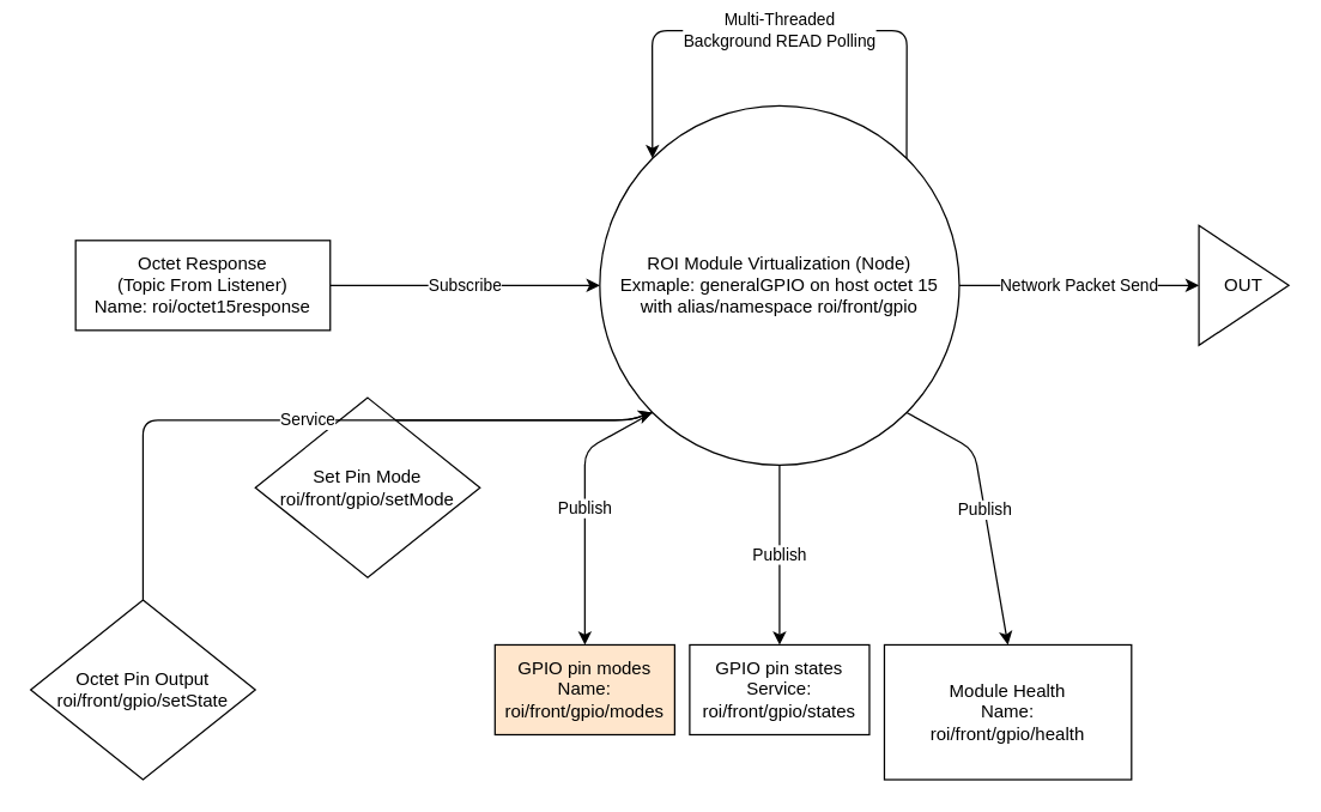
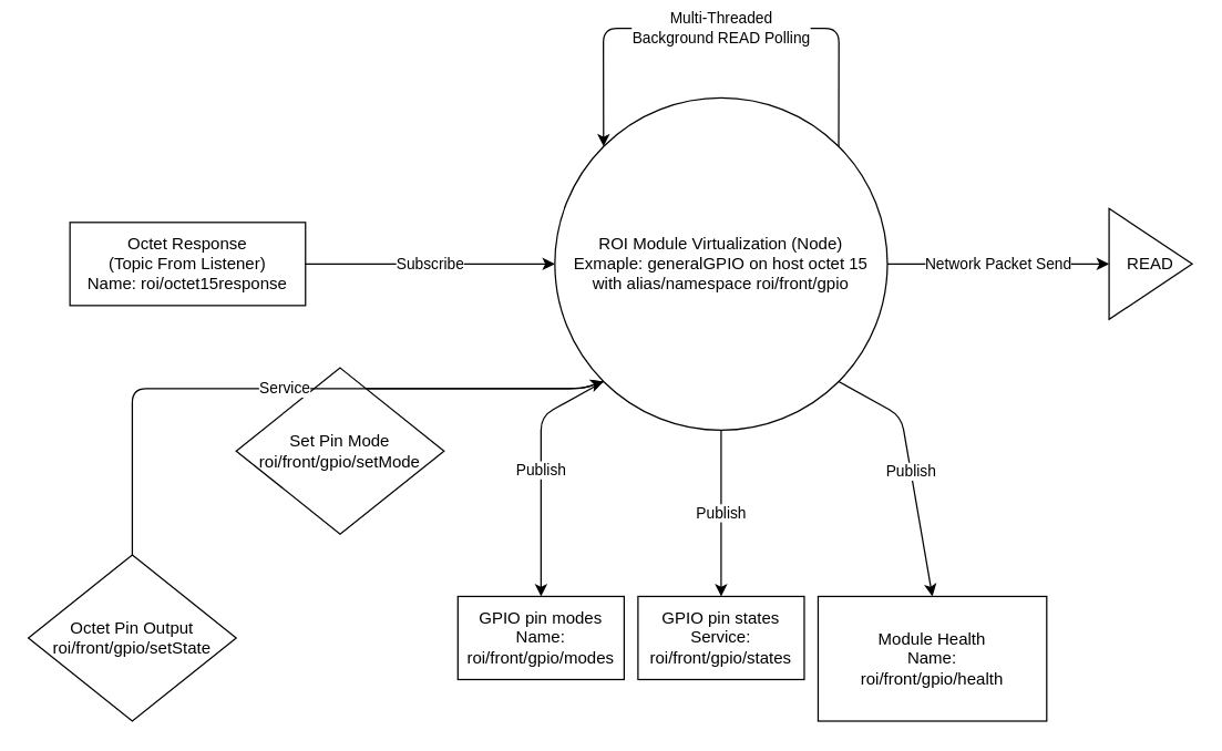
- <mxCell id="12" value="OUT" style="triangle;whiteSpace=wrap;html=1;" vertex="1" parent="1"><mxGeometry x="800" y="150" width="60" height="80" as="geometry" /></mxCell>
+ <mxCell id="12" value="READ" style="triangle;whiteSpace=wrap;html=1;" vertex="1" parent="1"><mxGeometry x="800" y="150" width="60" height="80" as="geometry" /></mxCell>
- <mxCell id="9" value="GPIO pin modes&lt;br&gt;Name: roi/front/gpio/modes" style="rounded=0;whiteSpace=wrap;html=1;fillColor=#ffe6cc;" vertex="1" parent="1"><mxGeometry x="330" y="430" width="120" height="60" as="geometry" /></mxCell>
+ <mxCell id="9" value="GPIO pin modes&lt;br&gt;Name: roi/front/gpio/modes" style="rounded=0;whiteSpace=wrap;html=1;" vertex="1" parent="1"><mxGeometry x="330" y="430" width="120" height="60" as="geometry" /></mxCell>
